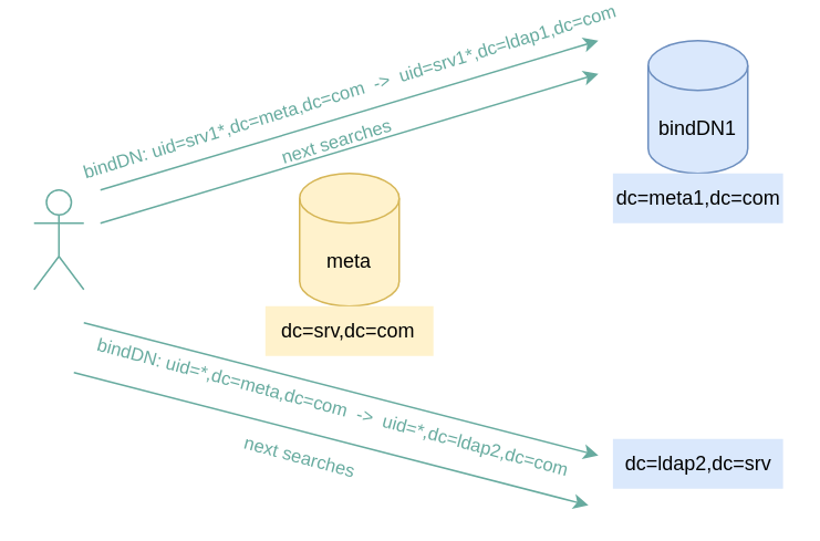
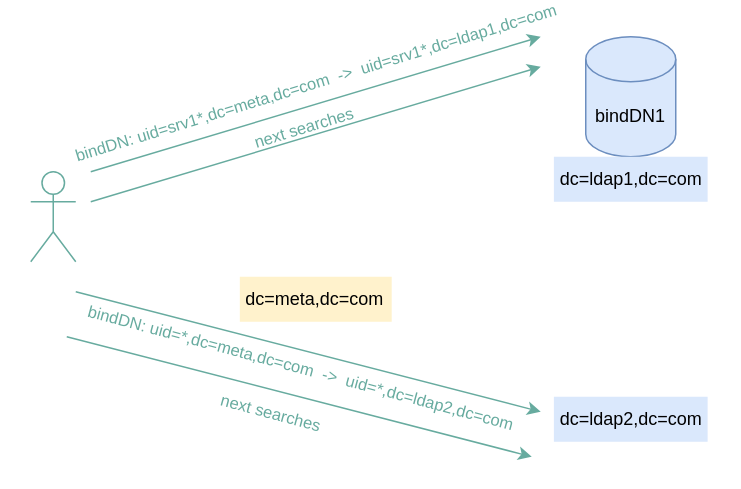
- <mxCell id="6" value="dc=meta1,dc=com" style="text;html=1;strokeColor=none;fillColor=#DAE8FC;align=center;verticalAlign=middle;whiteSpace=wrap;rounded=0;" parent="1" vertex="1"><mxGeometry x="368.75" y="100" width="102.5" height="30" as="geometry" /></mxCell>
+ <mxCell id="6" value="dc=ldap1,dc=com" style="text;html=1;strokeColor=none;fillColor=#DAE8FC;align=center;verticalAlign=middle;whiteSpace=wrap;rounded=0;" parent="1" vertex="1"><mxGeometry x="368.75" y="100" width="102.5" height="30" as="geometry" /></mxCell>
- <mxCell id="2" value="meta" style="shape=cylinder3;whiteSpace=wrap;html=1;boundedLbl=1;backgroundOutline=1;size=15;labelPosition=center;verticalLabelPosition=middle;align=center;verticalAlign=middle;fillColor=#fff2cc;strokeColor=#d6b656;" parent="1" vertex="1"><mxGeometry x="180" y="100" width="60" height="80" as="geometry" /></mxCell>
- <mxCell id="5" value="dc=srv,dc=com" style="text;html=1;strokeColor=none;fillColor=#fff2cc;align=center;verticalAlign=middle;whiteSpace=wrap;rounded=0;" parent="1" vertex="1"><mxGeometry x="159.38" y="180" width="101.25" height="30" as="geometry" /></mxCell>
+ <mxCell id="5" value="dc=meta,dc=com" style="text;html=1;strokeColor=none;fillColor=#fff2cc;align=center;verticalAlign=middle;whiteSpace=wrap;rounded=0;" parent="1" vertex="1"><mxGeometry x="159.38" y="180" width="101.25" height="30" as="geometry" /></mxCell>
- <mxCell id="7" value="dc=ldap2,dc=srv" style="text;html=1;strokeColor=none;fillColor=#DAE8FC;align=center;verticalAlign=middle;whiteSpace=wrap;rounded=0;" parent="1" vertex="1"><mxGeometry x="368.75" y="260" width="102.5" height="30" as="geometry" /></mxCell>
+ <mxCell id="7" value="dc=ldap2,dc=com" style="text;html=1;strokeColor=none;fillColor=#DAE8FC;align=center;verticalAlign=middle;whiteSpace=wrap;rounded=0;" parent="1" vertex="1"><mxGeometry x="368.75" y="260" width="102.5" height="30" as="geometry" /></mxCell>
